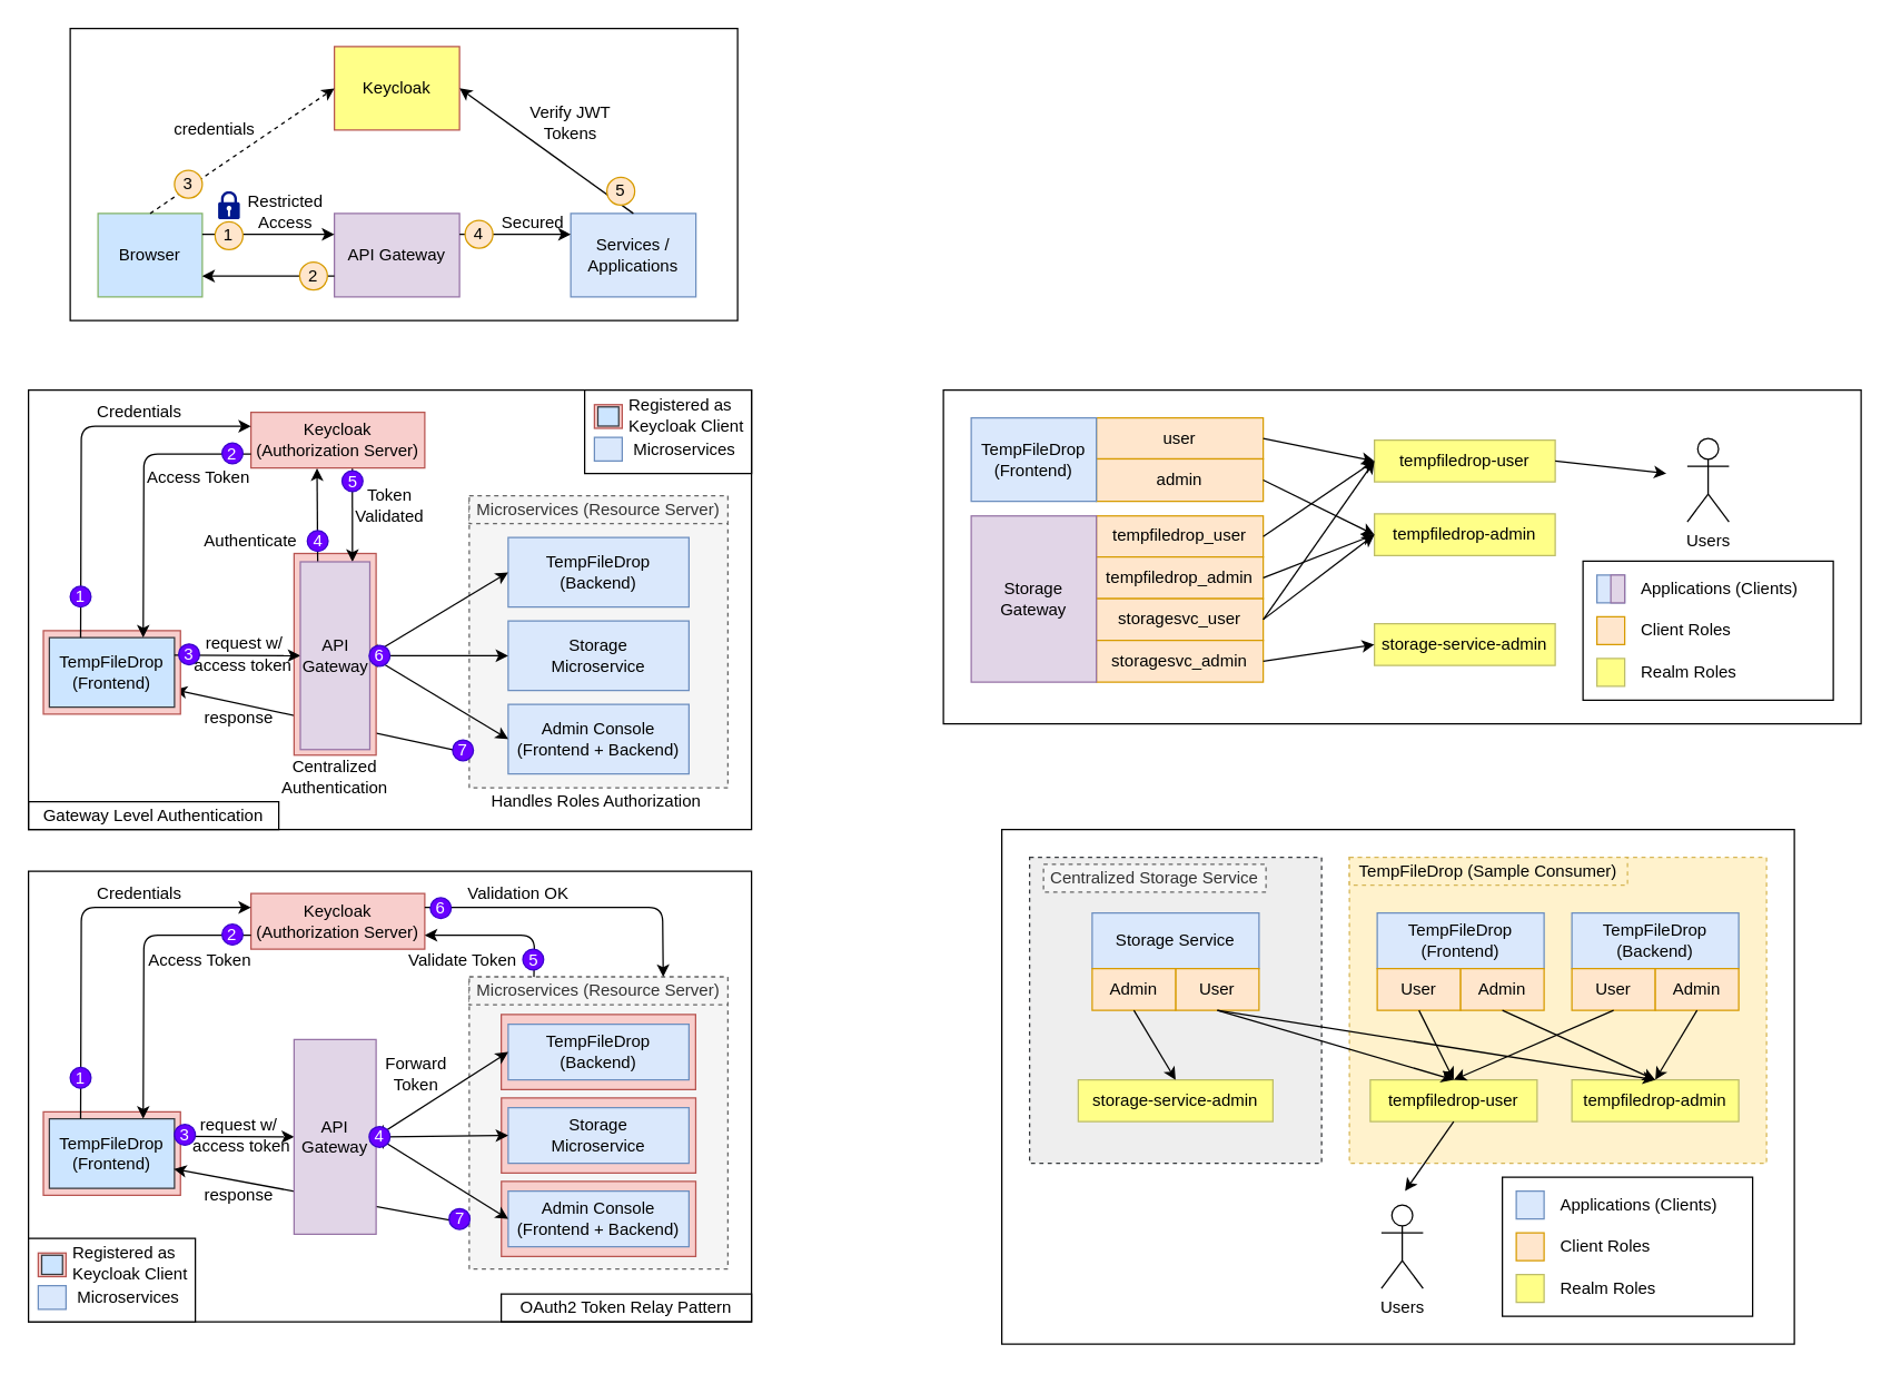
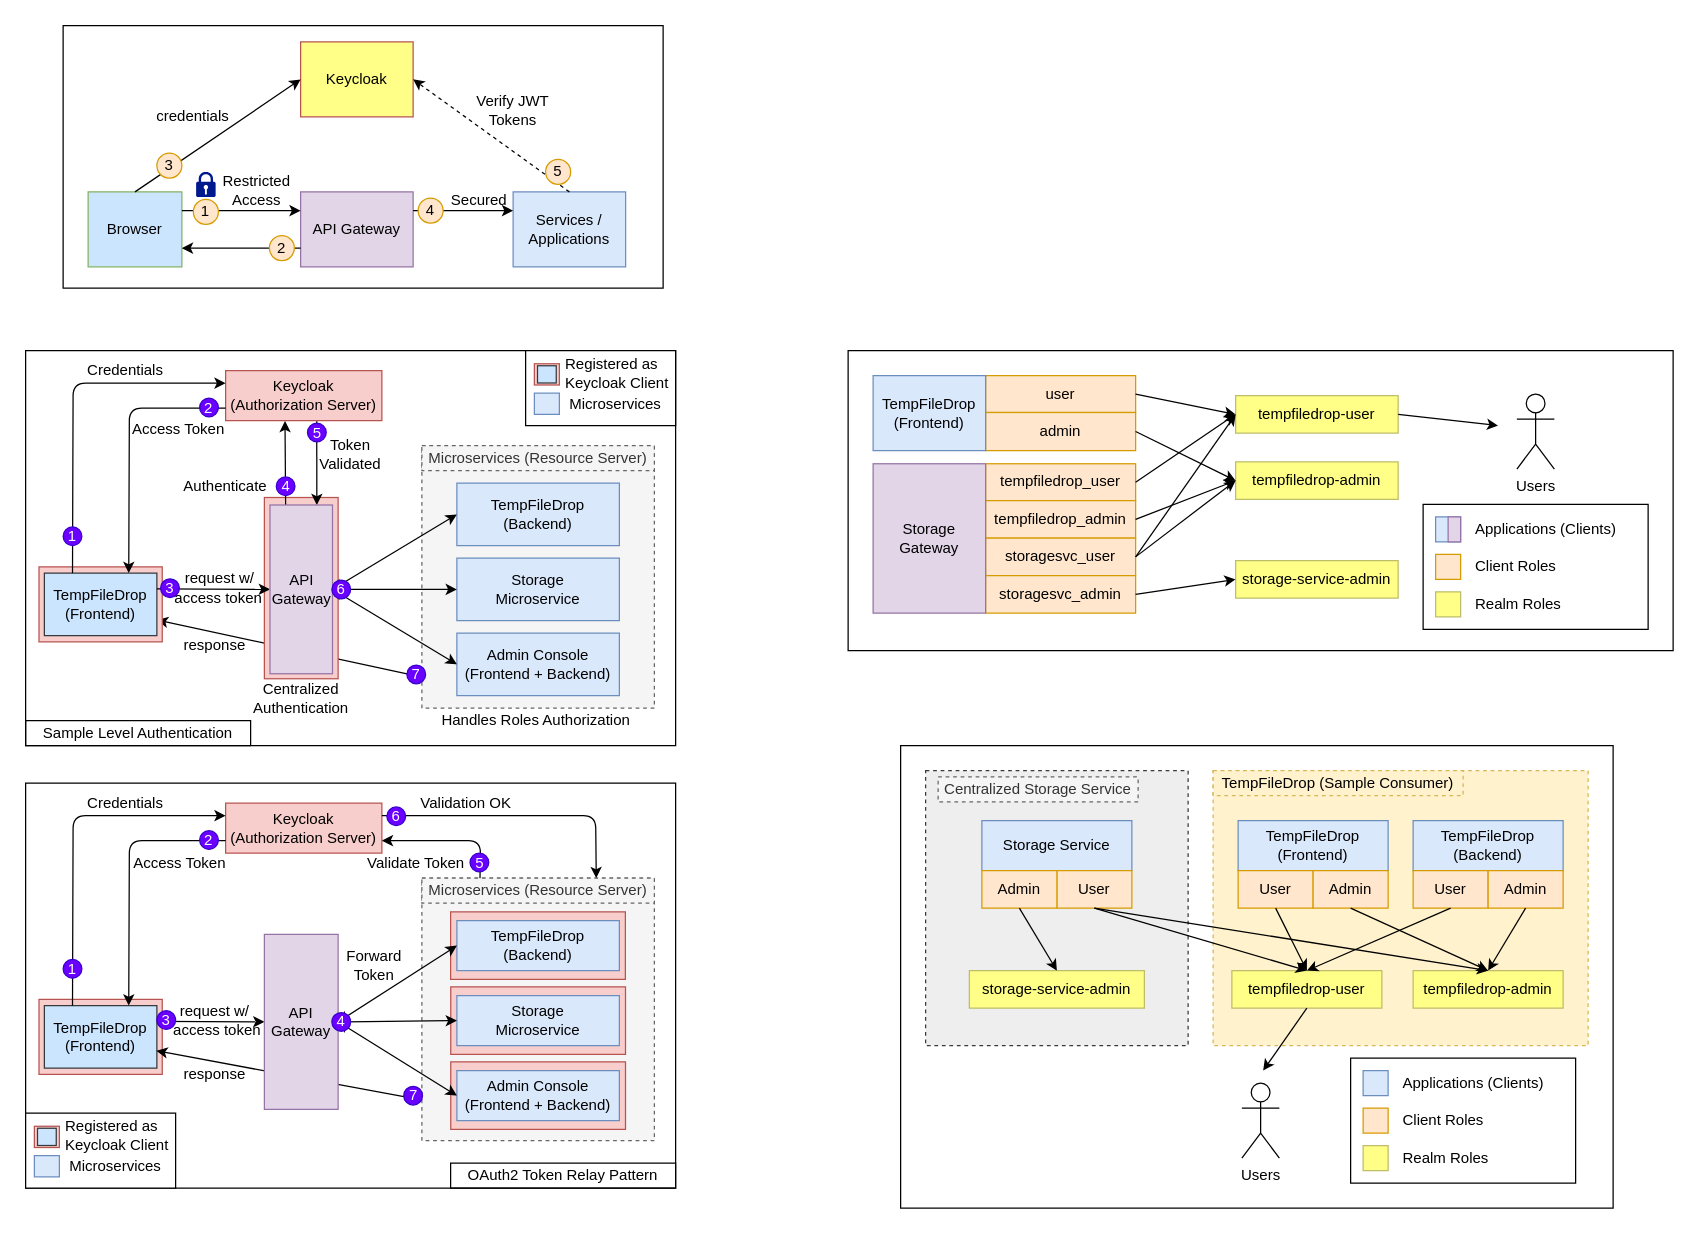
- <mxCell id="59" value="" style="endArrow=classic;html=1;exitX=0.5;exitY=0;exitDx=0;exitDy=0;entryX=0;entryY=0.5;entryDx=0;entryDy=0;dashed=1;" parent="1" source="49" target="52" edge="1"><mxGeometry width="50" height="50" relative="1" as="geometry"><mxPoint x="135" y="123" as="sourcePoint" /><mxPoint x="185" y="73" as="targetPoint" /></mxGeometry></mxCell>
+ <mxCell id="59" value="" style="endArrow=classic;html=1;exitX=0.5;exitY=0;exitDx=0;exitDy=0;entryX=0;entryY=0.5;entryDx=0;entryDy=0;" parent="1" source="49" target="52" edge="1"><mxGeometry width="50" height="50" relative="1" as="geometry"><mxPoint x="135" y="123" as="sourcePoint" /><mxPoint x="185" y="73" as="targetPoint" /></mxGeometry></mxCell>
- <mxCell id="65" value="" style="endArrow=classic;html=1;exitX=0.5;exitY=0;exitDx=0;exitDy=0;entryX=1;entryY=0.5;entryDx=0;entryDy=0;" parent="1" source="51" target="52" edge="1"><mxGeometry width="50" height="50" relative="1" as="geometry"><mxPoint x="330" y="133" as="sourcePoint" /><mxPoint x="340" y="53" as="targetPoint" /></mxGeometry></mxCell>
+ <mxCell id="65" value="" style="endArrow=classic;html=1;exitX=0.5;exitY=0;exitDx=0;exitDy=0;entryX=1;entryY=0.5;entryDx=0;entryDy=0;dashed=1;" parent="1" source="51" target="52" edge="1"><mxGeometry width="50" height="50" relative="1" as="geometry"><mxPoint x="330" y="133" as="sourcePoint" /><mxPoint x="340" y="53" as="targetPoint" /></mxGeometry></mxCell>
- <mxCell id="94" value="Gateway Level Authentication" style="text;html=1;fillColor=none;align=center;verticalAlign=middle;whiteSpace=wrap;rounded=0;strokeColor=#000000;" vertex="1" parent="1"><mxGeometry x="20" y="576" width="180" height="20" as="geometry" /></mxCell>
+ <mxCell id="94" value="Sample Level Authentication" style="text;html=1;fillColor=none;align=center;verticalAlign=middle;whiteSpace=wrap;rounded=0;strokeColor=#000000;" vertex="1" parent="1"><mxGeometry x="20" y="576" width="180" height="20" as="geometry" /></mxCell>
